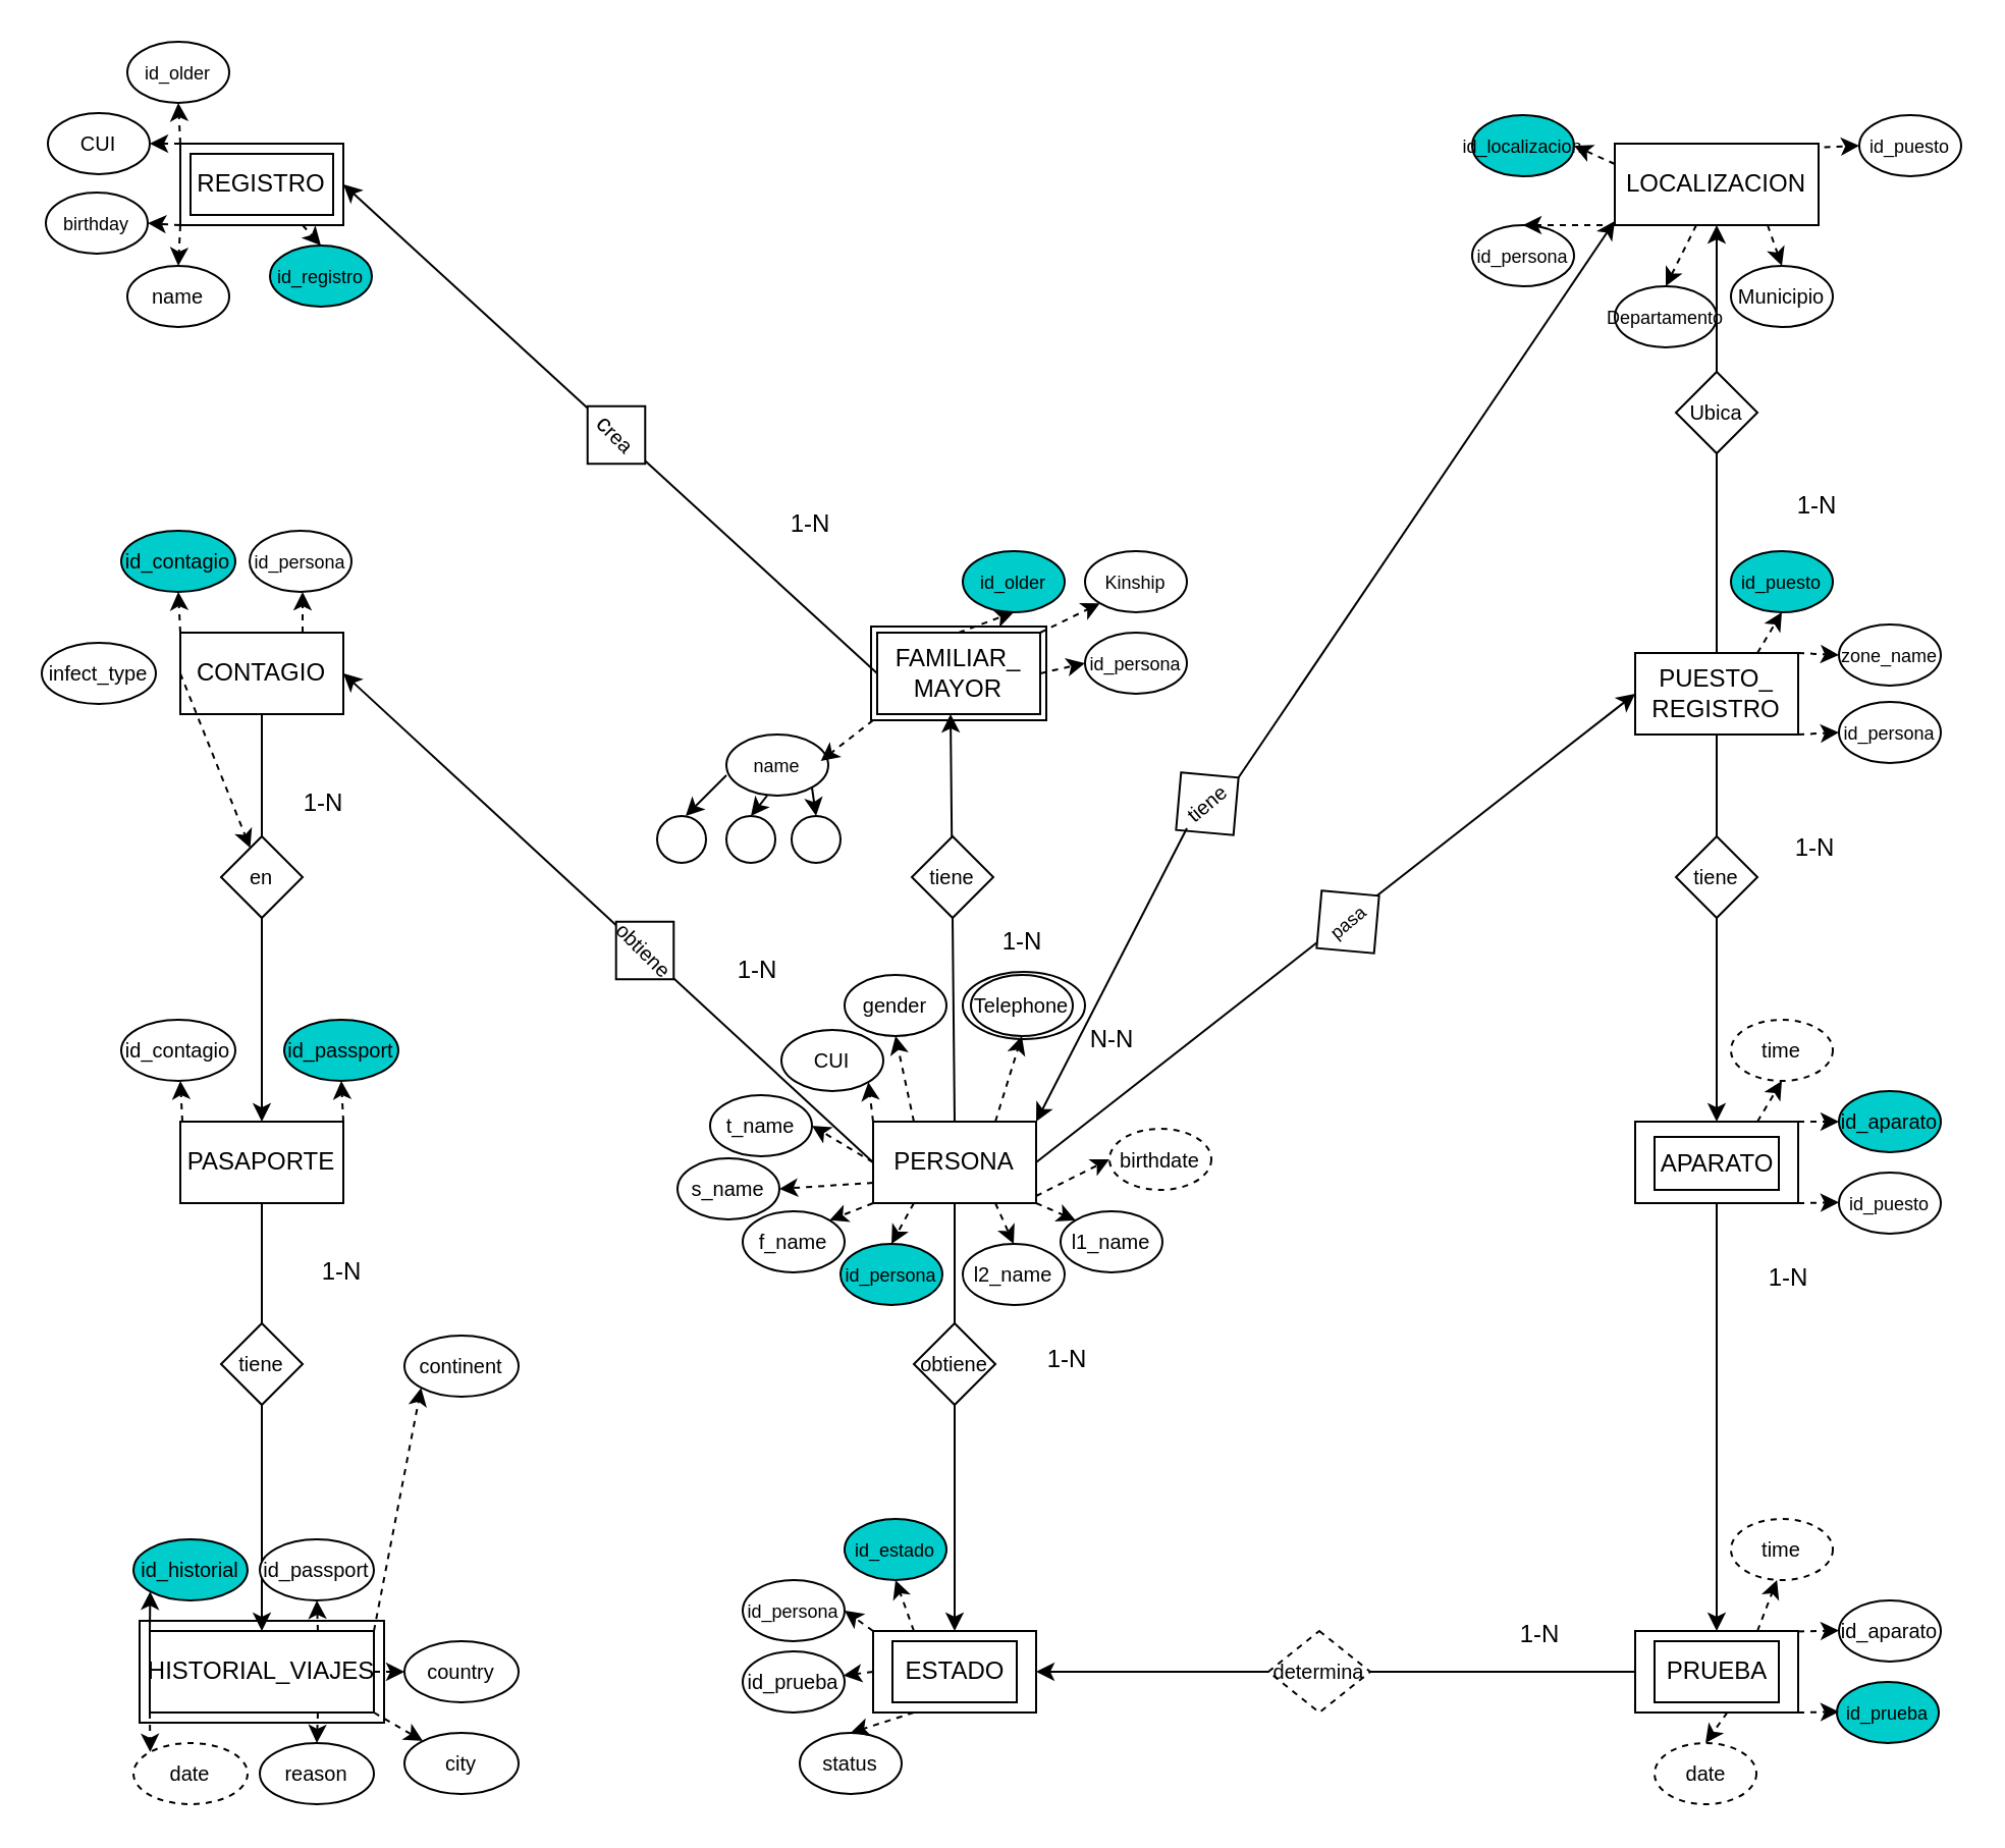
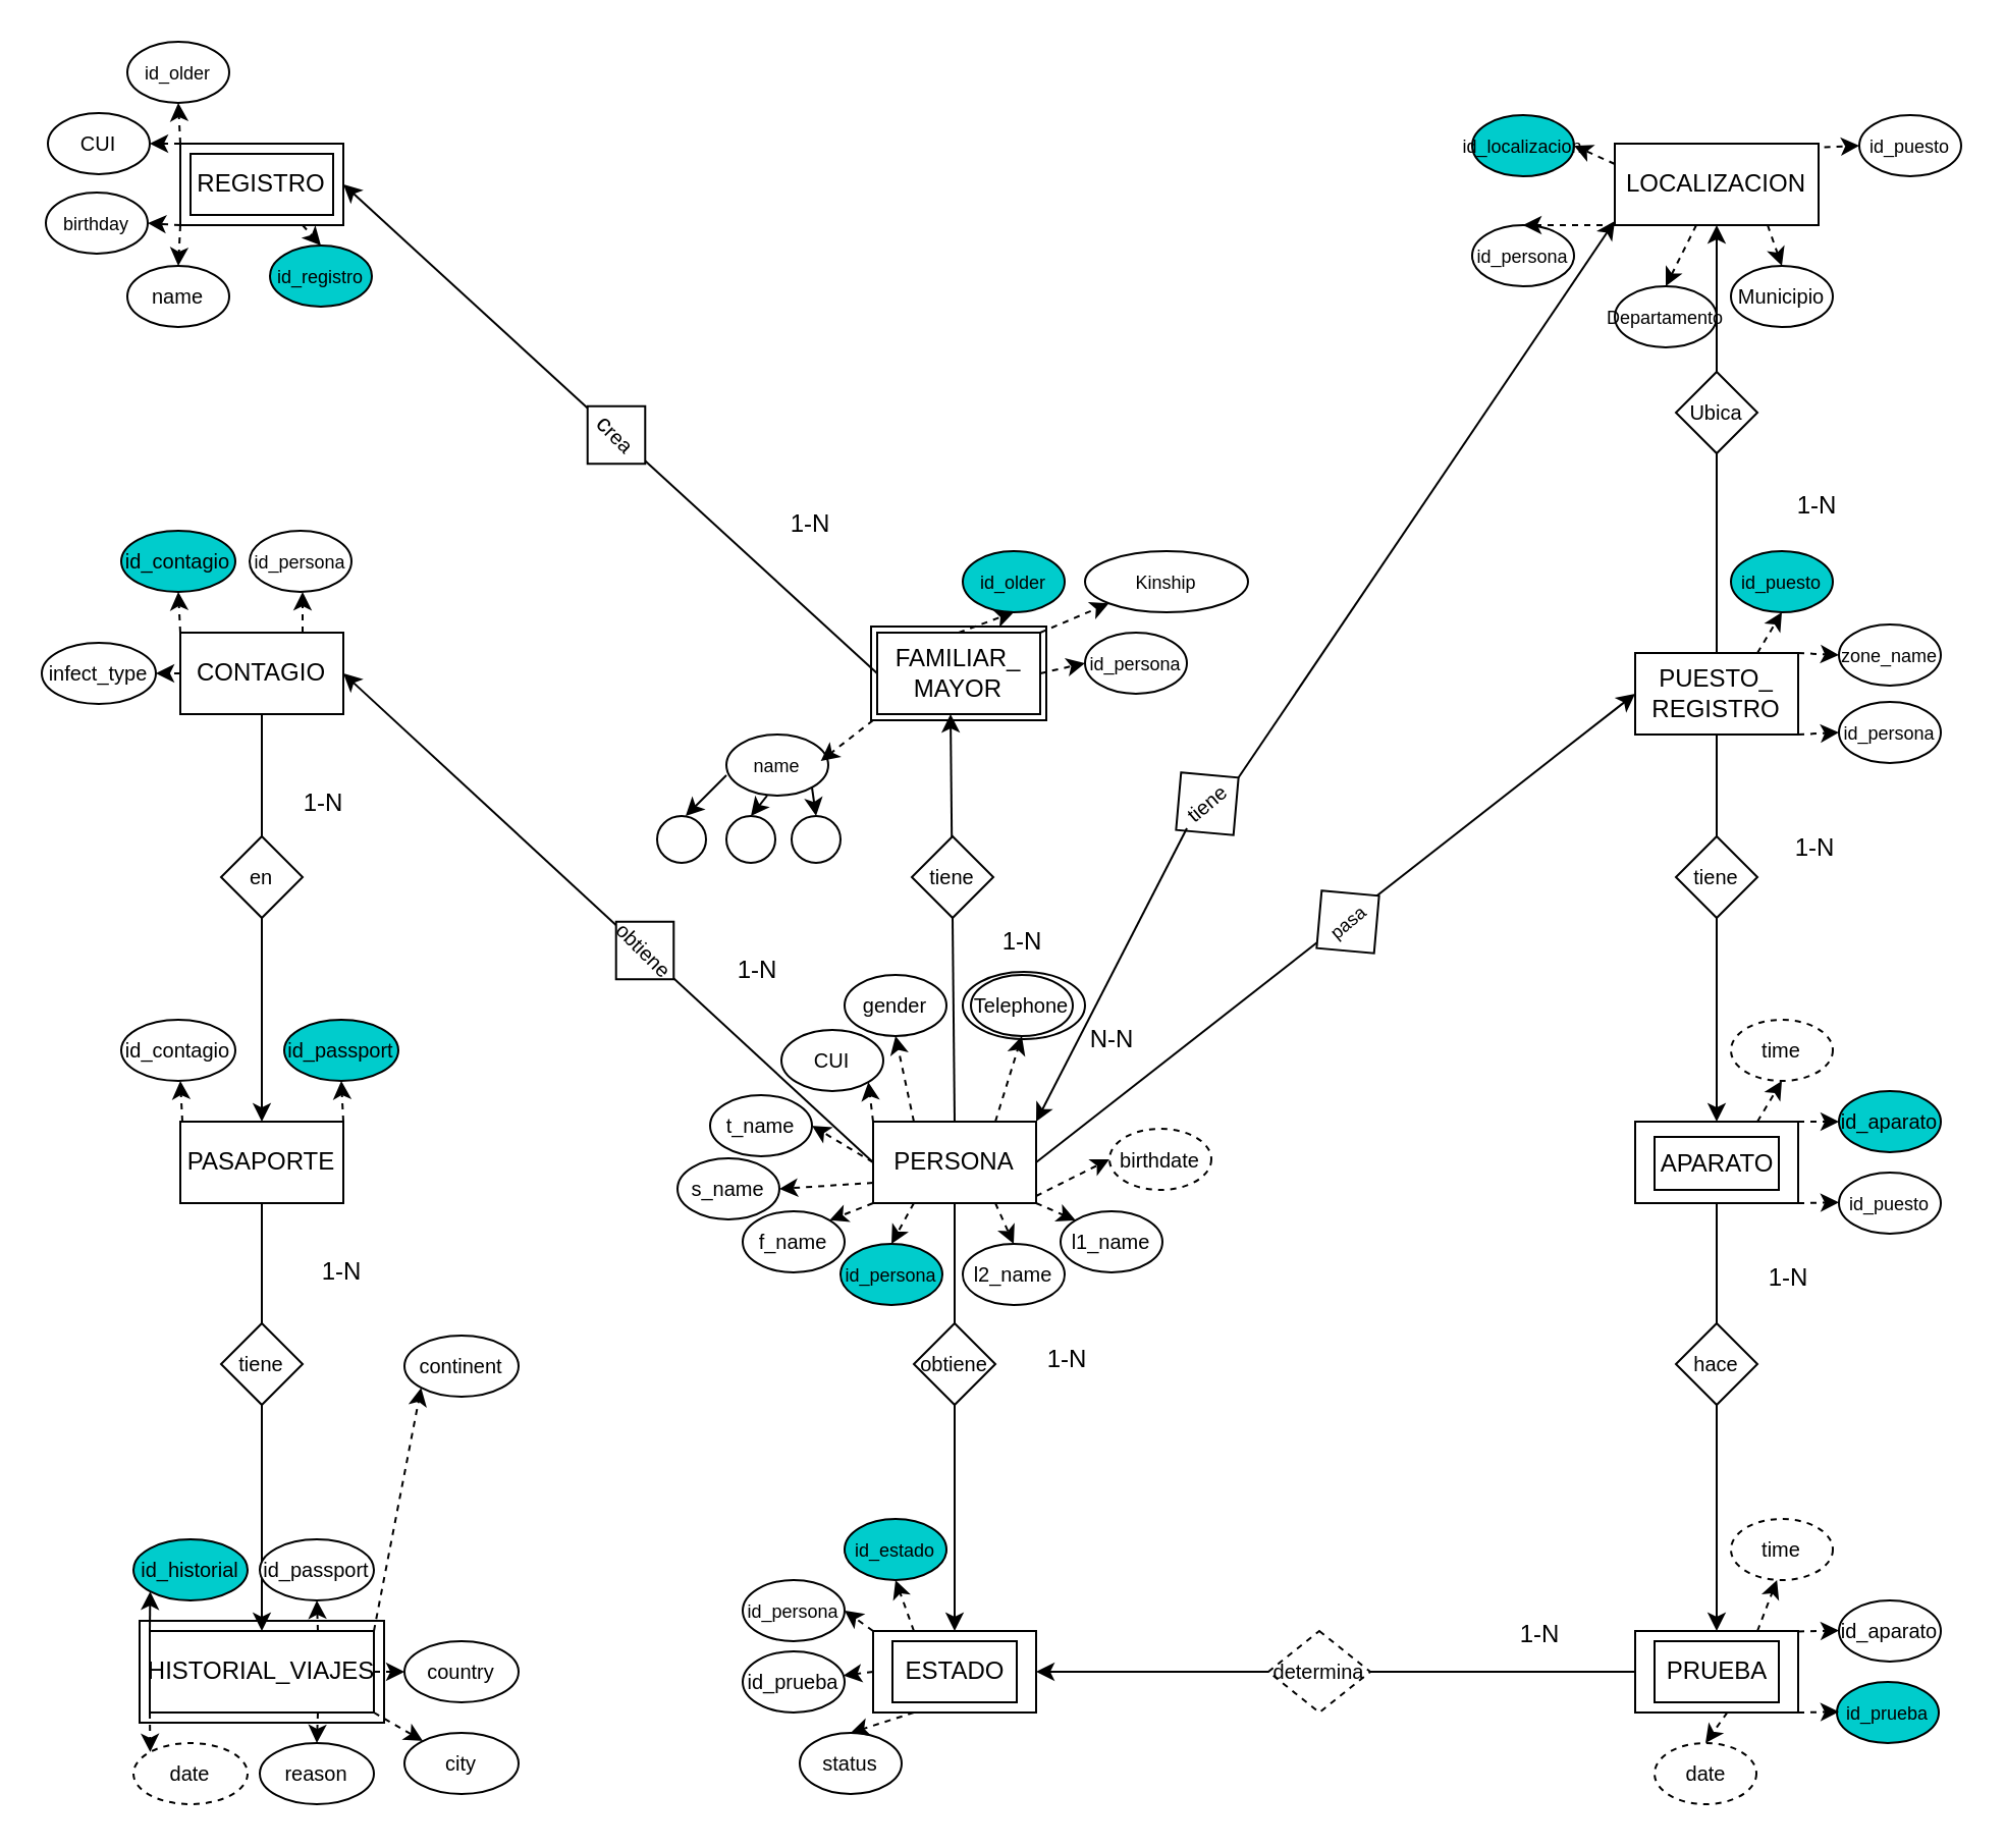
- <mxCell id="54" value="&lt;font style=&quot;font-size: 9px&quot;&gt;Kinship&lt;/font&gt;" style="ellipse;whiteSpace=wrap;html=1;" parent="1" vertex="1"><mxGeometry x="532" y="270" width="50" height="30" as="geometry" /></mxCell>
+ <mxCell id="54" value="&lt;font style=&quot;font-size: 9px&quot;&gt;Kinship&lt;/font&gt;" style="ellipse;whiteSpace=wrap;html=1;" parent="1" vertex="1"><mxGeometry x="532" y="270" width="80" height="30" as="geometry" /></mxCell>
- <mxCell id="117" value="" style="endArrow=classic;html=1;dashed=1;exitX=0;exitY=0.5;exitDx=0;exitDy=0;" parent="1" source="14" target="32" edge="1"><mxGeometry width="50" height="50" relative="1" as="geometry"><mxPoint x="77" y="336" as="sourcePoint" /><mxPoint x="76" y="356" as="targetPoint" /></mxGeometry></mxCell>
+ <mxCell id="117" value="" style="endArrow=classic;html=1;dashed=1;entryX=1;entryY=0.5;entryDx=0;entryDy=0;exitX=0;exitY=0.5;exitDx=0;exitDy=0;" parent="1" source="14" target="74" edge="1"><mxGeometry width="50" height="50" relative="1" as="geometry"><mxPoint x="77" y="336" as="sourcePoint" /><mxPoint x="76" y="356" as="targetPoint" /></mxGeometry></mxCell>
+ <mxCell id="38" value="&lt;font size=&quot;1&quot;&gt;hace&lt;/font&gt;" style="rhombus;whiteSpace=wrap;html=1;" parent="1" vertex="1"><mxGeometry x="822" y="649" width="40" height="40" as="geometry" /></mxCell>
